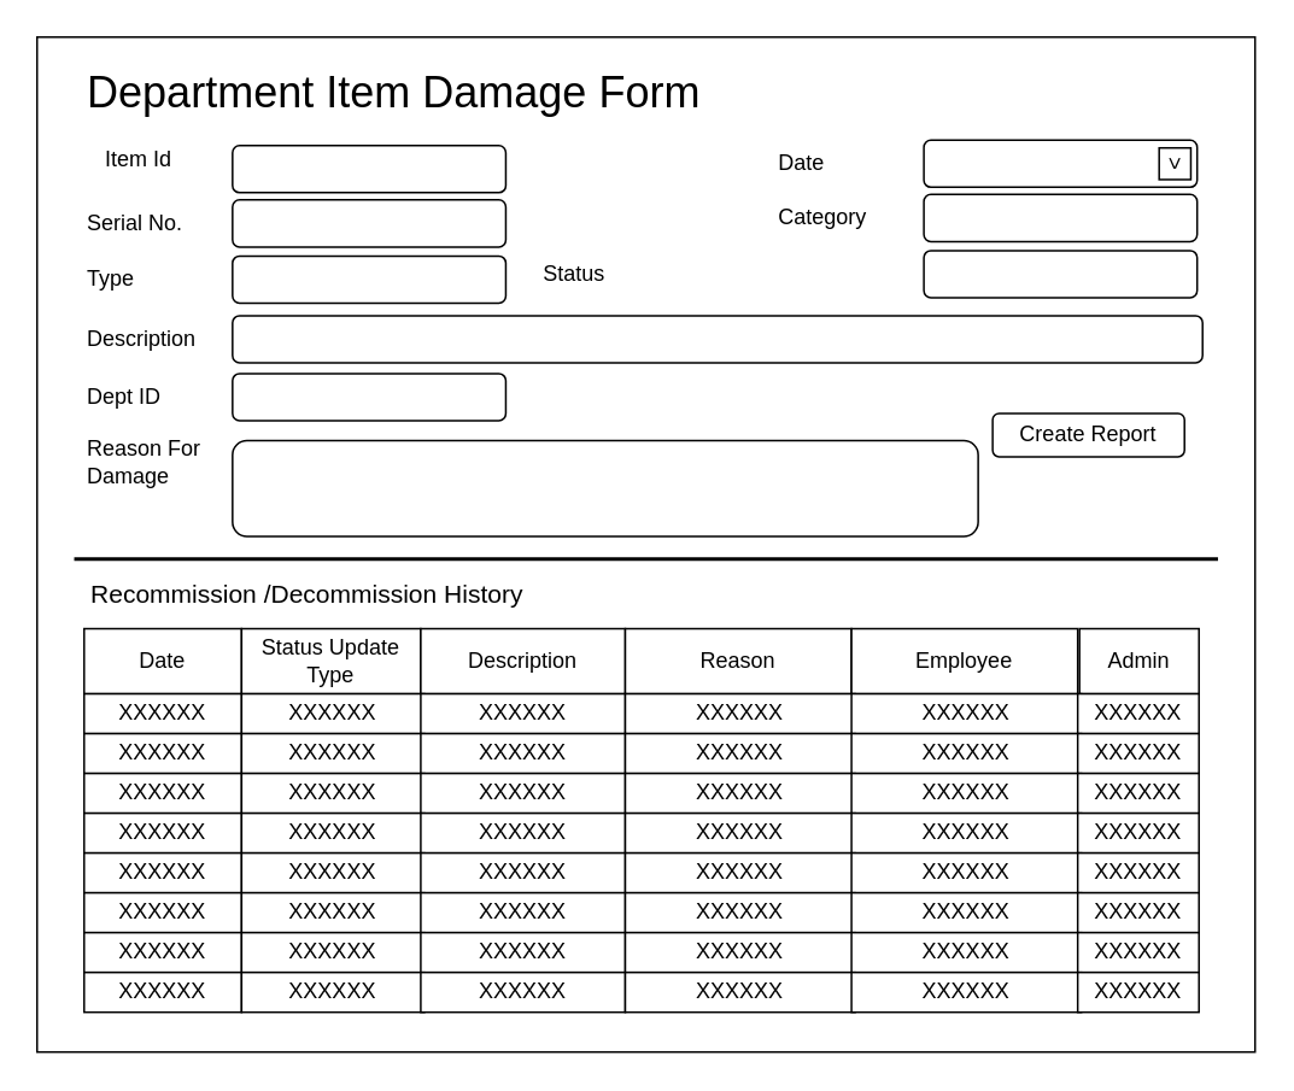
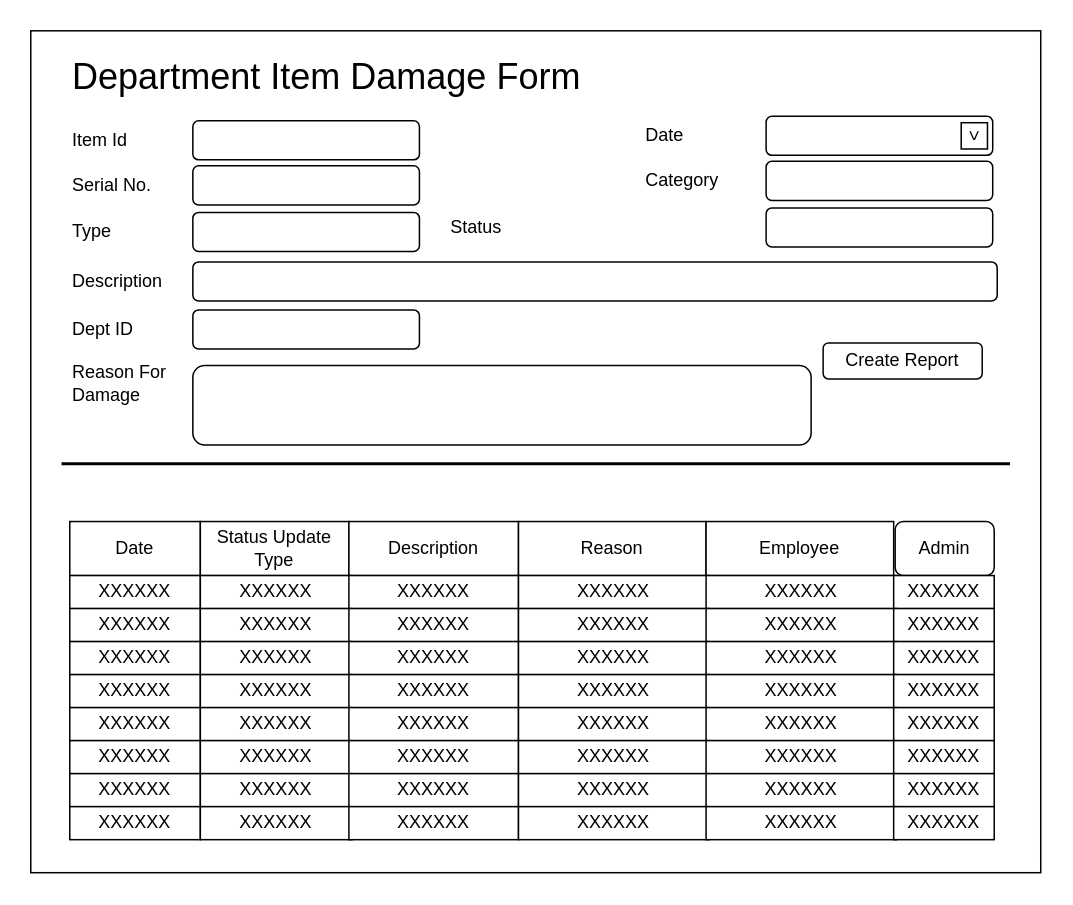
- <mxCell id="4" value="Item Id" style="text;html=1;strokeColor=none;fillColor=none;align=left;verticalAlign=middle;whiteSpace=wrap;rounded=0;" parent="1" vertex="1"><mxGeometry x="56" y="78" width="40" height="20" as="geometry" /></mxCell>
+ <mxCell id="4" value="Item Id" style="text;html=1;strokeColor=none;fillColor=none;align=left;verticalAlign=middle;whiteSpace=wrap;rounded=0;" parent="1" vertex="1"><mxGeometry x="46" y="83" width="40" height="20" as="geometry" /></mxCell>
- <mxCell id="21" value="&lt;font style=&quot;font-size: 14px&quot;&gt;Recommission /Decommission History&lt;/font&gt;" style="text;html=1;strokeColor=none;fillColor=none;align=left;verticalAlign=middle;whiteSpace=wrap;rounded=0;" parent="1" vertex="1"><mxGeometry x="48" y="318" width="416" height="20" as="geometry" /></mxCell>
- <mxCell id="27" value="Admin" style="rounded=0;whiteSpace=wrap;html=1;" parent="1" vertex="1"><mxGeometry x="596" y="347" width="66" height="36" as="geometry" /></mxCell>
+ <mxCell id="27" value="Admin" style="whiteSpace=wrap;html=1;rounded=1;" parent="1" vertex="1"><mxGeometry x="596" y="347" width="66" height="36" as="geometry" /></mxCell>
